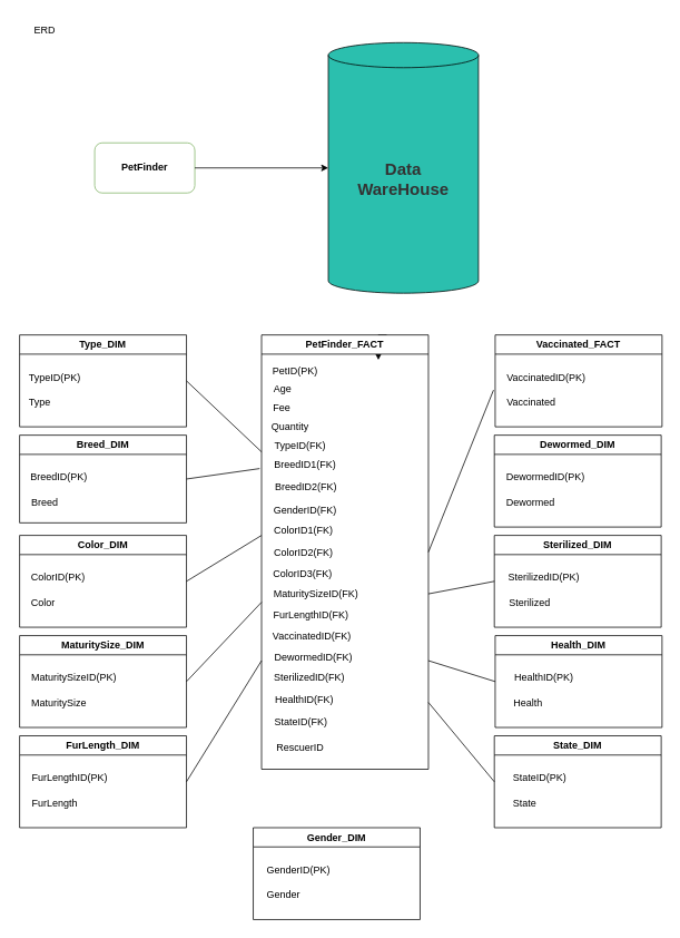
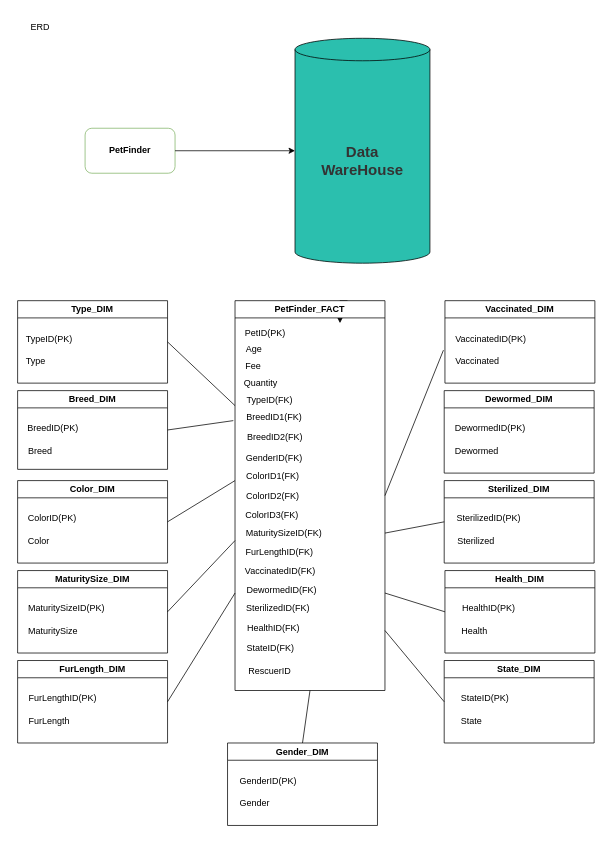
- <mxCell id="41" value="Vaccinated_FACT" style="swimlane;whiteSpace=wrap;html=1;startSize=23;" parent="1" vertex="1"><mxGeometry x="593" y="400" width="200" height="110" as="geometry" /></mxCell>
+ <mxCell id="41" value="Vaccinated_DIM" style="swimlane;whiteSpace=wrap;html=1;startSize=23;" parent="1" vertex="1"><mxGeometry x="593" y="400" width="200" height="110" as="geometry" /></mxCell>
+ <mxCell id="68" value="" style="endArrow=none;html=1;rounded=0;exitX=0.5;exitY=0;exitDx=0;exitDy=0;entryX=0.5;entryY=1;entryDx=0;entryDy=0;" parent="1" source="56" target="6" edge="1"><mxGeometry width="50" height="50" relative="1" as="geometry"><mxPoint x="313" y="545" as="sourcePoint" /><mxPoint x="391" y="656" as="targetPoint" /></mxGeometry></mxCell>
